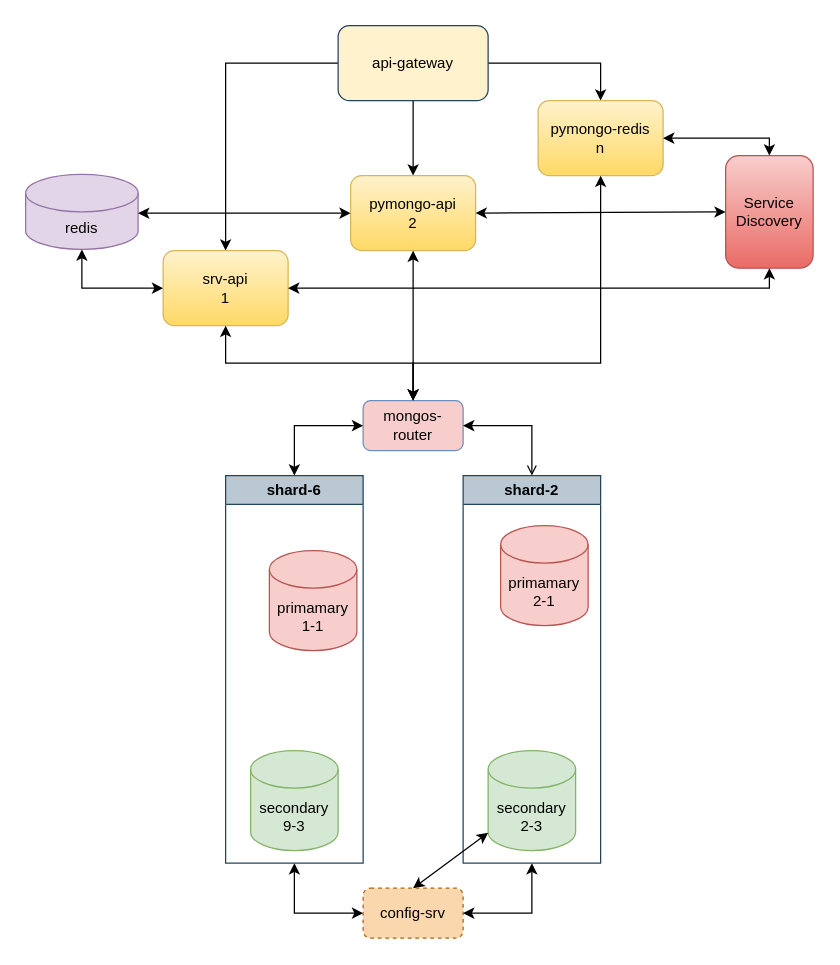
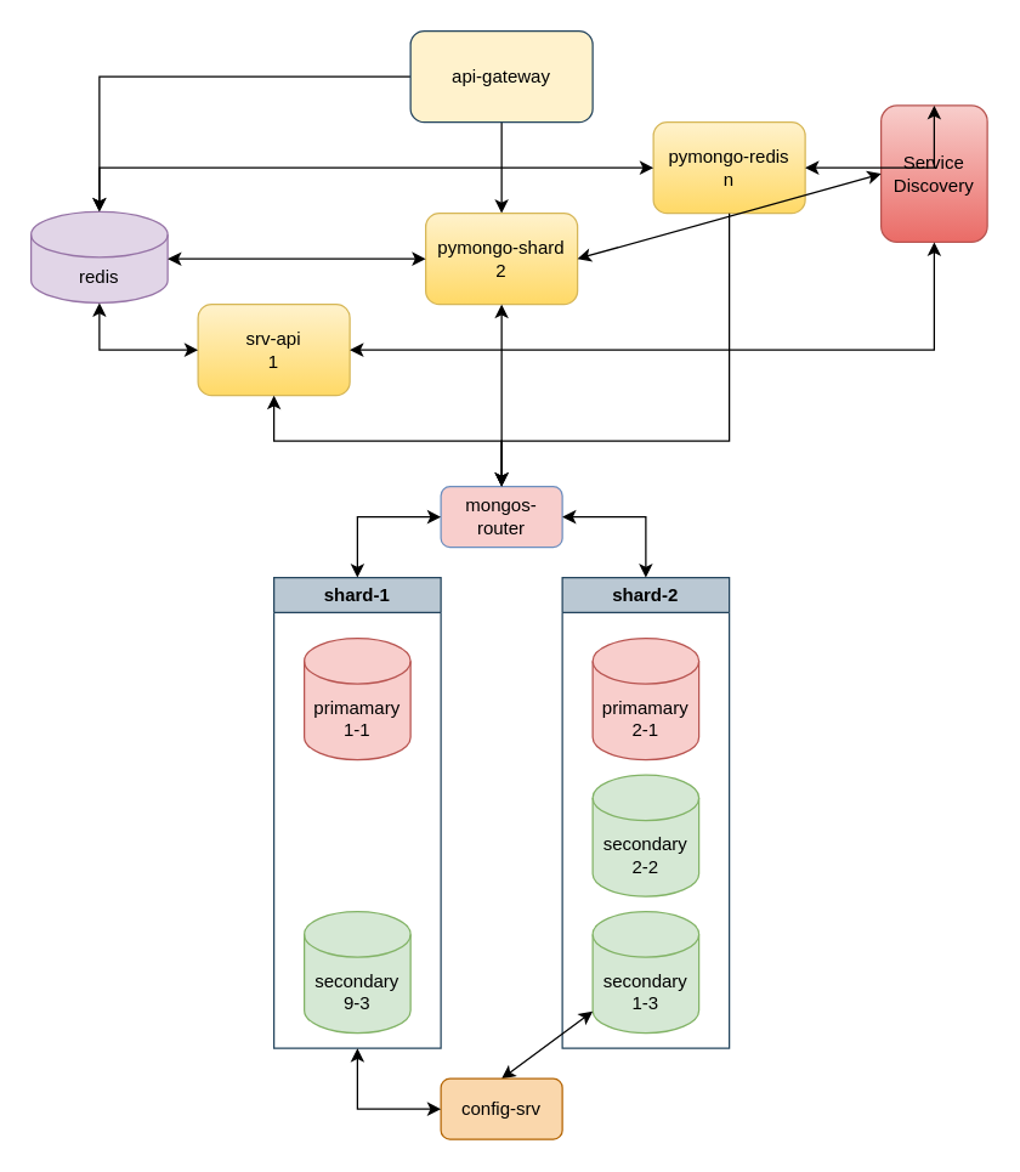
- <mxCell id="17" style="edgeStyle=orthogonalEdgeStyle;rounded=0;orthogonalLoop=1;jettySize=auto;html=1;entryX=0.5;entryY=0;entryDx=0;entryDy=0;" edge="1" parent="1" source="19" target="22"><mxGeometry relative="1" as="geometry" /></mxCell>
+ <mxCell id="27" value="" style="endArrow=classic;startArrow=classic;html=1;rounded=0;entryX=0;entryY=0.5;entryDx=0;entryDy=0;exitX=0.5;exitY=0;exitDx=0;exitDy=0;exitPerimeter=0;" edge="1" parent="1" source="24" target="22"><mxGeometry width="50" height="50" relative="1" as="geometry"><mxPoint x="70" y="130" as="sourcePoint" /><mxPoint x="120" y="80" as="targetPoint" /><Array as="points"><mxPoint x="65" y="110" /></Array></mxGeometry></mxCell>
- <mxCell id="16" style="edgeStyle=orthogonalEdgeStyle;rounded=0;orthogonalLoop=1;jettySize=auto;html=1;" edge="1" parent="1" source="19" target="20"><mxGeometry relative="1" as="geometry" /></mxCell>
+ <mxCell id="16" style="edgeStyle=orthogonalEdgeStyle;rounded=0;orthogonalLoop=1;jettySize=auto;html=1;" edge="1" parent="1" source="19" target="24"><mxGeometry relative="1" as="geometry" /></mxCell>
- <mxCell id="33" value="" style="endArrow=classic;startArrow=classic;html=1;rounded=0;exitX=0.5;exitY=0;exitDx=0;exitDy=0;entryX=0.5;entryY=1;entryDx=0;entryDy=0;" edge="1" parent="1" source="9" target="22"><mxGeometry width="50" height="50" relative="1" as="geometry"><mxPoint x="430" y="290" as="sourcePoint" /><mxPoint x="480" y="240" as="targetPoint" /><Array as="points"><mxPoint x="330" y="290" /><mxPoint x="480" y="290" /></Array></mxGeometry></mxCell>
+ <mxCell id="33" value="" style="endArrow=none;startArrow=classic;html=1;rounded=0;exitX=0.5;exitY=0;exitDx=0;exitDy=0;entryX=0.5;entryY=1;entryDx=0;entryDy=0;" edge="1" parent="1" source="9" target="22"><mxGeometry width="50" height="50" relative="1" as="geometry"><mxPoint x="430" y="290" as="sourcePoint" /><mxPoint x="480" y="240" as="targetPoint" /><Array as="points"><mxPoint x="330" y="290" /><mxPoint x="480" y="290" /></Array></mxGeometry></mxCell>
- <mxCell id="23" value="Service&lt;br&gt;Discovery" style="rounded=1;whiteSpace=wrap;html=1;fillColor=#f8cecc;gradientColor=#ea6b66;strokeColor=#b85450;" vertex="1" parent="1"><mxGeometry x="580" y="124" width="70" height="90" as="geometry" /></mxCell>
+ <mxCell id="23" value="Service&lt;br&gt;Discovery" style="rounded=1;whiteSpace=wrap;html=1;fillColor=#f8cecc;gradientColor=#ea6b66;strokeColor=#b85450;" vertex="1" parent="1"><mxGeometry x="580" y="69" width="70" height="90" as="geometry" /></mxCell>
- <mxCell id="21" value="pymongo-api&lt;br&gt;2" style="rounded=1;whiteSpace=wrap;html=1;fillColor=#fff2cc;gradientColor=#ffd966;strokeColor=#d6b656;" vertex="1" parent="1"><mxGeometry x="280" y="140" width="100" height="60" as="geometry" /></mxCell>
+ <mxCell id="21" value="pymongo-shard&lt;br&gt;2" style="rounded=1;whiteSpace=wrap;html=1;fillColor=#fff2cc;gradientColor=#ffd966;strokeColor=#d6b656;" vertex="1" parent="1"><mxGeometry x="280" y="140" width="100" height="60" as="geometry" /></mxCell>
- <mxCell id="11" value="" style="endArrow=open;startArrow=classic;html=1;rounded=0;exitX=1;exitY=0.5;exitDx=0;exitDy=0;entryX=0.5;entryY=0;entryDx=0;entryDy=0;" parent="1" source="9" target="5" edge="1"><mxGeometry width="50" height="50" relative="1" as="geometry"><mxPoint x="420" y="320" as="sourcePoint" /><mxPoint x="470" y="270" as="targetPoint" /><Array as="points"><mxPoint x="425" y="340" /></Array></mxGeometry></mxCell>
+ <mxCell id="11" value="" style="endArrow=classic;startArrow=classic;html=1;rounded=0;exitX=1;exitY=0.5;exitDx=0;exitDy=0;entryX=0.5;entryY=0;entryDx=0;entryDy=0;" parent="1" source="9" target="5" edge="1"><mxGeometry width="50" height="50" relative="1" as="geometry"><mxPoint x="420" y="320" as="sourcePoint" /><mxPoint x="470" y="270" as="targetPoint" /><Array as="points"><mxPoint x="425" y="340" /></Array></mxGeometry></mxCell>
- <mxCell id="2" value="shard-6" style="swimlane;whiteSpace=wrap;html=1;fillColor=#bac8d3;strokeColor=#23445d;" parent="1" vertex="1"><mxGeometry x="180" y="380" width="110" height="310" as="geometry"><mxRectangle x="110" y="200" width="140" height="30" as="alternateBounds" /></mxGeometry></mxCell>
+ <mxCell id="2" value="shard-1" style="swimlane;whiteSpace=wrap;html=1;fillColor=#bac8d3;strokeColor=#23445d;" parent="1" vertex="1"><mxGeometry x="180" y="380" width="110" height="310" as="geometry"><mxRectangle x="110" y="200" width="140" height="30" as="alternateBounds" /></mxGeometry></mxCell>
- <mxCell id="6" value="primamary&lt;br&gt;2-1" style="shape=cylinder3;whiteSpace=wrap;html=1;boundedLbl=1;backgroundOutline=1;size=15;fillColor=#f8cecc;strokeColor=#b85450;" parent="5" vertex="1"><mxGeometry x="30" y="40" width="70" height="80" as="geometry" /></mxCell>
+ <mxCell id="6" value="primamary&lt;br&gt;2-1" style="shape=cylinder3;whiteSpace=wrap;html=1;boundedLbl=1;backgroundOutline=1;size=15;fillColor=#f8cecc;strokeColor=#b85450;" parent="5" vertex="1"><mxGeometry x="20" y="40" width="70" height="80" as="geometry" /></mxCell>
- <mxCell id="3" value="primamary&lt;br&gt;1-1" style="shape=cylinder3;whiteSpace=wrap;html=1;boundedLbl=1;backgroundOutline=1;size=15;fillColor=#f8cecc;strokeColor=#b85450;" parent="2" vertex="1"><mxGeometry x="35" y="60" width="70" height="80" as="geometry" /></mxCell>
+ <mxCell id="3" value="primamary&lt;br&gt;1-1" style="shape=cylinder3;whiteSpace=wrap;html=1;boundedLbl=1;backgroundOutline=1;size=15;fillColor=#f8cecc;strokeColor=#b85450;" parent="2" vertex="1"><mxGeometry x="20" y="40" width="70" height="80" as="geometry" /></mxCell>
+ <mxCell id="7" value="secondary&lt;br&gt;2-2" style="shape=cylinder3;whiteSpace=wrap;html=1;boundedLbl=1;backgroundOutline=1;size=15;fillColor=#d5e8d4;strokeColor=#82b366;" parent="5" vertex="1"><mxGeometry x="20" y="130" width="70" height="80" as="geometry" /></mxCell>
- <mxCell id="8" value="secondary&lt;br&gt;2-3" style="shape=cylinder3;whiteSpace=wrap;html=1;boundedLbl=1;backgroundOutline=1;size=15;fillColor=#d5e8d4;strokeColor=#82b366;" parent="5" vertex="1"><mxGeometry x="20" y="220" width="70" height="80" as="geometry" /></mxCell>
+ <mxCell id="8" value="secondary&lt;br&gt;1-3" style="shape=cylinder3;whiteSpace=wrap;html=1;boundedLbl=1;backgroundOutline=1;size=15;fillColor=#d5e8d4;strokeColor=#82b366;" parent="5" vertex="1"><mxGeometry x="20" y="220" width="70" height="80" as="geometry" /></mxCell>
- <mxCell id="13" value="config-srv" style="rounded=1;whiteSpace=wrap;html=1;fillColor=#fad7ac;strokeColor=#b46504;dashed=1;" parent="1" vertex="1"><mxGeometry x="290" y="710" width="80" height="40" as="geometry" /></mxCell>
+ <mxCell id="13" value="config-srv" style="rounded=1;whiteSpace=wrap;html=1;fillColor=#fad7ac;strokeColor=#b46504;" parent="1" vertex="1"><mxGeometry x="290" y="710" width="80" height="40" as="geometry" /></mxCell>
- <mxCell id="15" value="" style="endArrow=classic;startArrow=classic;html=1;rounded=0;entryX=0.5;entryY=1;entryDx=0;entryDy=0;exitX=1;exitY=0.5;exitDx=0;exitDy=0;" parent="1" source="13" target="5" edge="1"><mxGeometry width="50" height="50" relative="1" as="geometry"><mxPoint x="430" y="800" as="sourcePoint" /><mxPoint x="480" y="750" as="targetPoint" /><Array as="points"><mxPoint x="425" y="730" /></Array></mxGeometry></mxCell>
